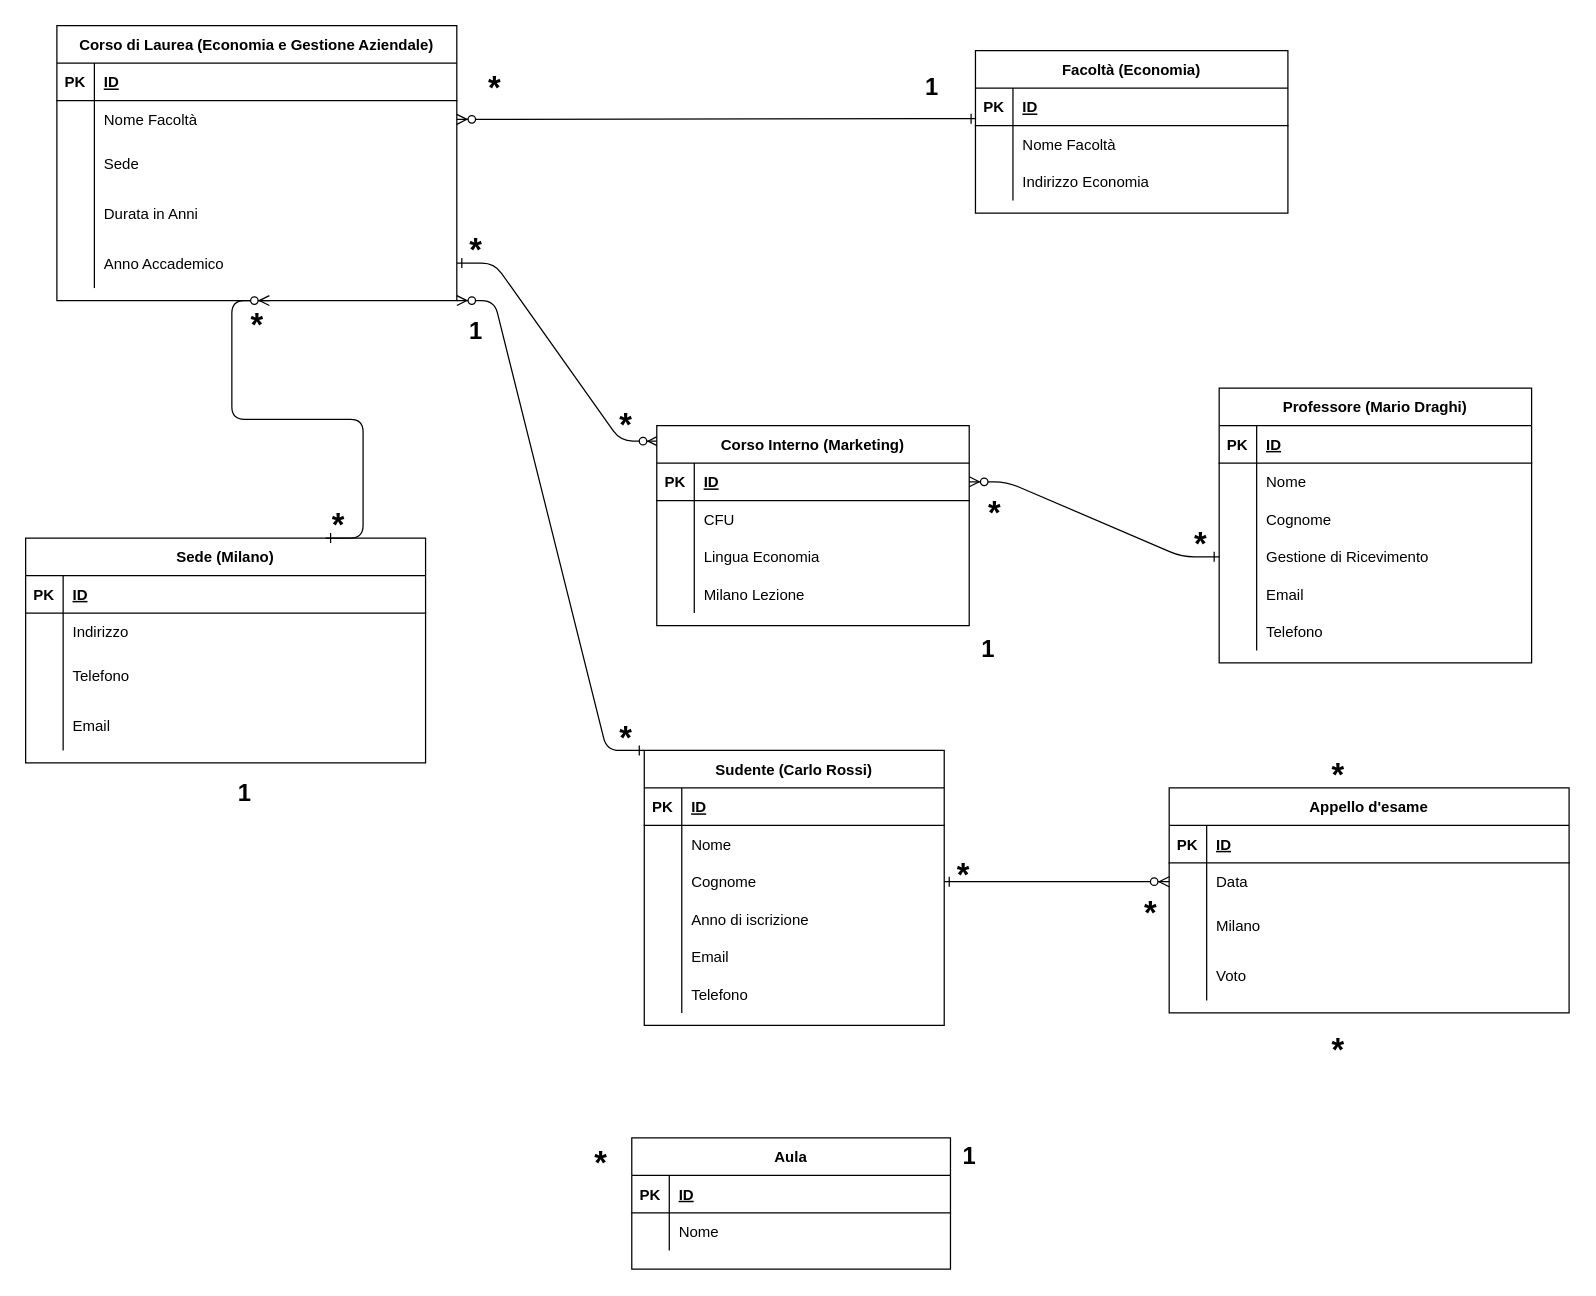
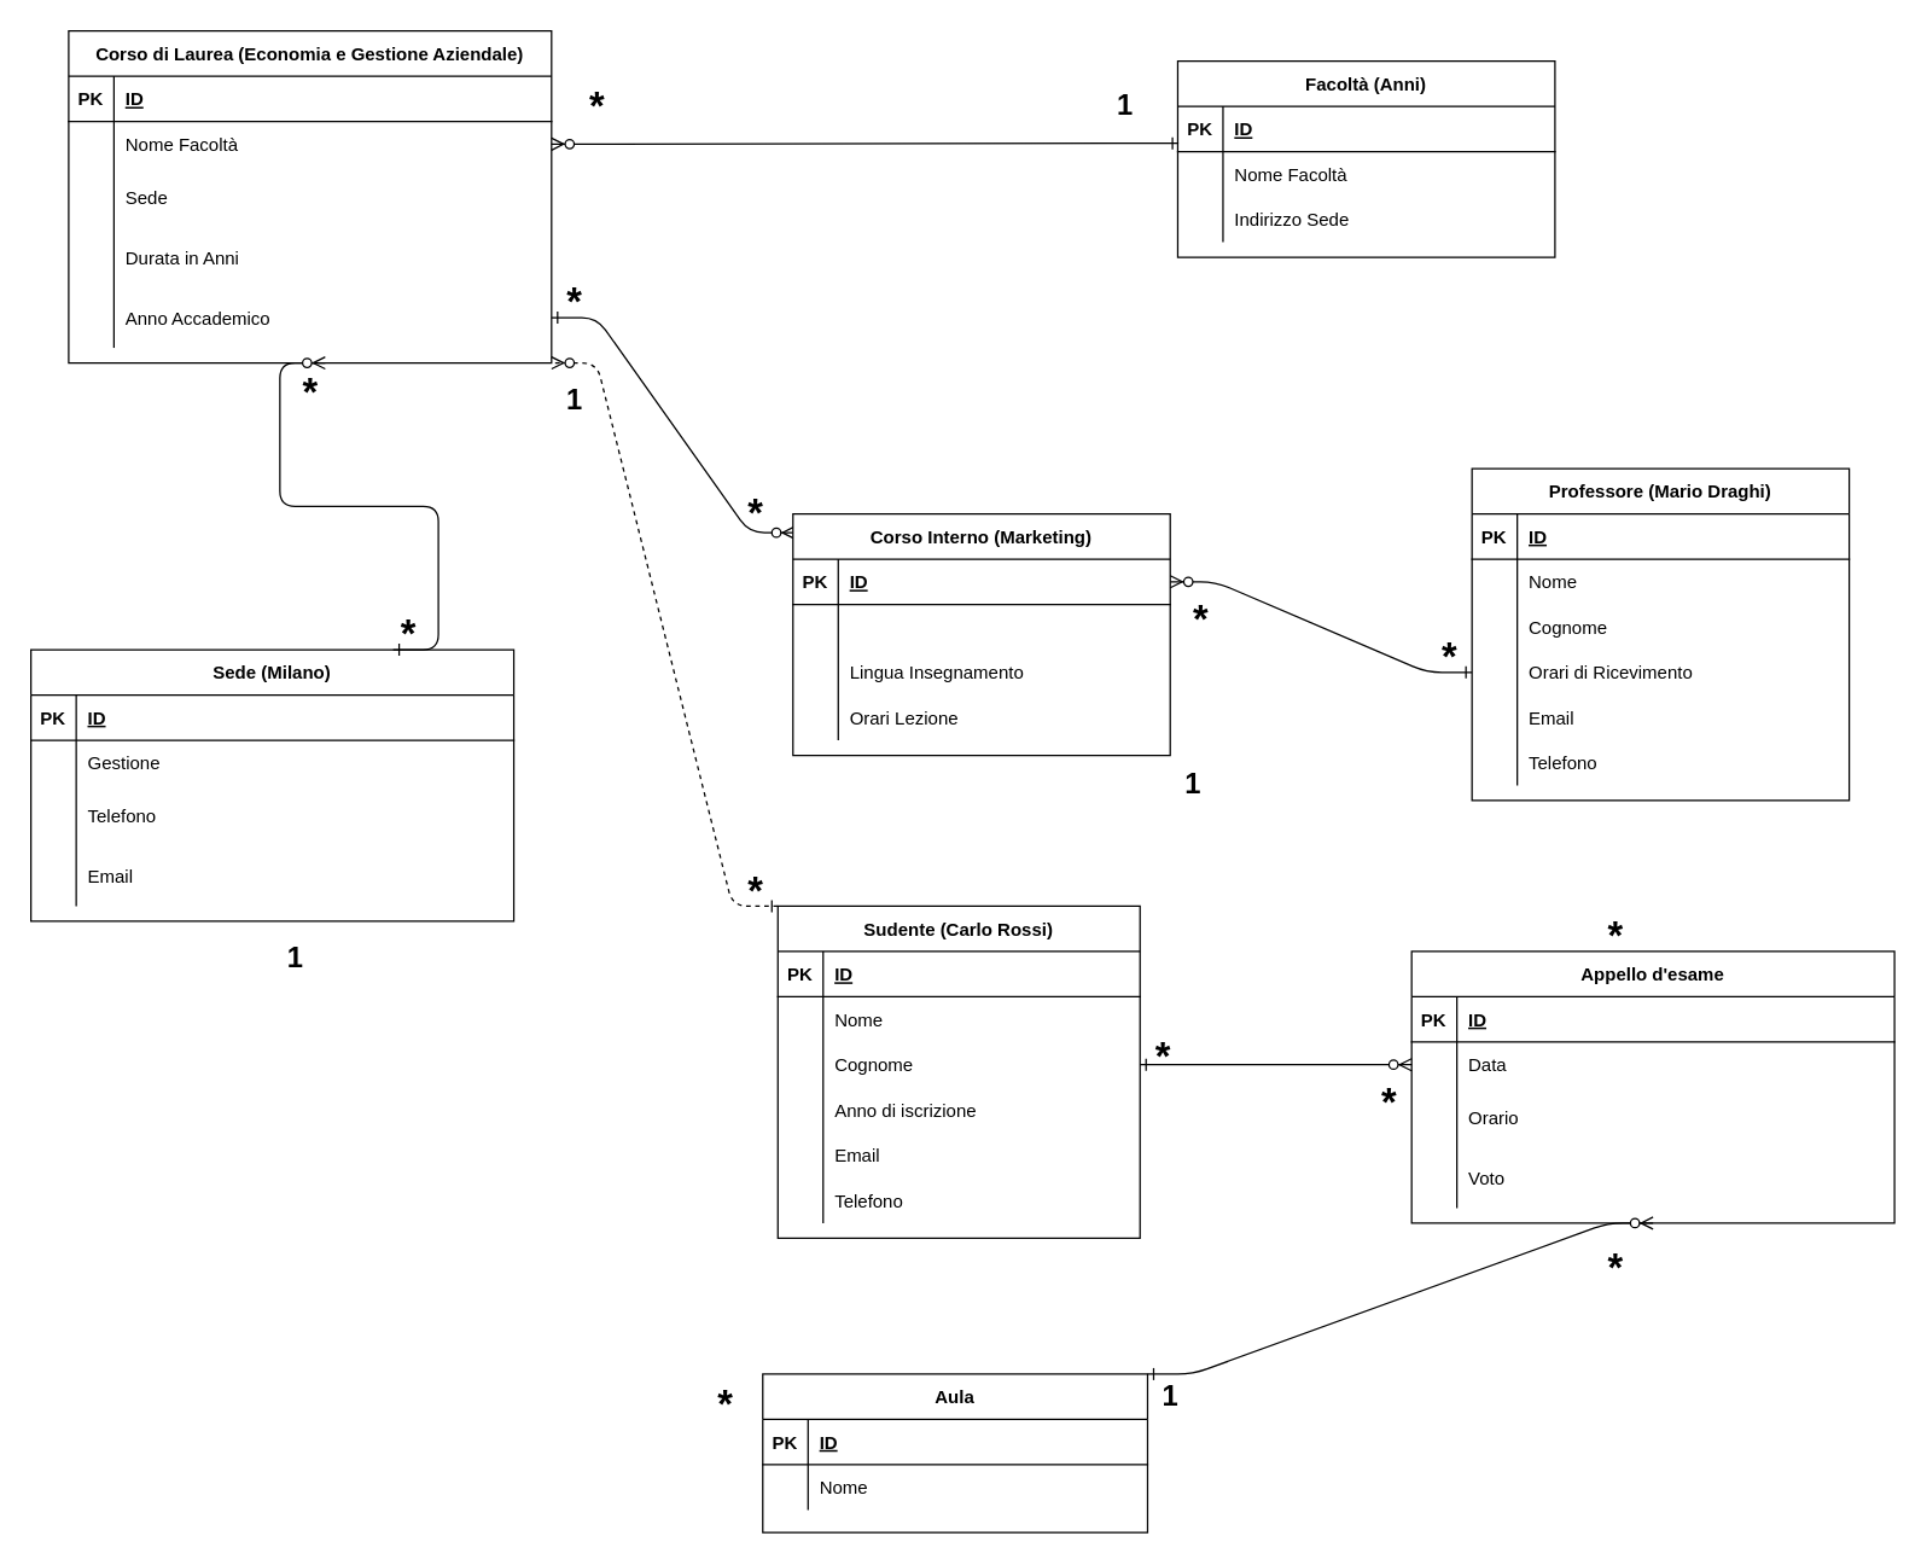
- <mxCell id="55" value="Facoltà (Economia)" style="shape=table;startSize=30;container=1;collapsible=1;childLayout=tableLayout;fixedRows=1;rowLines=0;fontStyle=1;align=center;resizeLast=1;" vertex="1" parent="1"><mxGeometry x="780" y="40" width="250" height="130" as="geometry" /></mxCell>
+ <mxCell id="55" value="Facoltà (Anni)" style="shape=table;startSize=30;container=1;collapsible=1;childLayout=tableLayout;fixedRows=1;rowLines=0;fontStyle=1;align=center;resizeLast=1;" vertex="1" parent="1"><mxGeometry x="780" y="40" width="250" height="130" as="geometry" /></mxCell>
- <mxCell id="64" value="Indirizzo Economia" style="shape=partialRectangle;overflow=hidden;connectable=0;fillColor=none;top=0;left=0;bottom=0;right=0;align=left;spacingLeft=6;" vertex="1" parent="62"><mxGeometry x="30" width="220" height="30" as="geometry"><mxRectangle width="220" height="30" as="alternateBounds" /></mxGeometry></mxCell>
+ <mxCell id="64" value="Indirizzo Sede" style="shape=partialRectangle;overflow=hidden;connectable=0;fillColor=none;top=0;left=0;bottom=0;right=0;align=left;spacingLeft=6;" vertex="1" parent="62"><mxGeometry x="30" width="220" height="30" as="geometry"><mxRectangle width="220" height="30" as="alternateBounds" /></mxGeometry></mxCell>
- <mxCell id="10" value="CFU" style="shape=partialRectangle;overflow=hidden;connectable=0;fillColor=none;top=0;left=0;bottom=0;right=0;align=left;spacingLeft=6;" parent="8" vertex="1"><mxGeometry x="30" width="220" height="30" as="geometry"><mxRectangle width="220" height="30" as="alternateBounds" /></mxGeometry></mxCell>
- <mxCell id="107" value="" style="edgeStyle=entityRelationEdgeStyle;endArrow=ERzeroToMany;startArrow=ERone;endFill=1;startFill=0;exitX=0;exitY=0;exitDx=0;exitDy=0;entryX=1;entryY=1;entryDx=0;entryDy=0;" edge="1" parent="1" source="17" target="65"><mxGeometry width="100" height="100" relative="1" as="geometry"><mxPoint x="670" y="760" as="sourcePoint" /><mxPoint x="335" y="240" as="targetPoint" /></mxGeometry></mxCell>
+ <mxCell id="107" value="" style="edgeStyle=entityRelationEdgeStyle;endArrow=ERzeroToMany;startArrow=ERone;endFill=1;startFill=0;exitX=0;exitY=0;exitDx=0;exitDy=0;entryX=1;entryY=1;entryDx=0;entryDy=0;dashed=1;" edge="1" parent="1" source="17" target="65"><mxGeometry width="100" height="100" relative="1" as="geometry"><mxPoint x="670" y="760" as="sourcePoint" /><mxPoint x="335" y="240" as="targetPoint" /></mxGeometry></mxCell>
- <mxCell id="13" value="Lingua Economia" style="shape=partialRectangle;overflow=hidden;connectable=0;fillColor=none;top=0;left=0;bottom=0;right=0;align=left;spacingLeft=6;" vertex="1" parent="11"><mxGeometry x="30" width="220" height="30" as="geometry"><mxRectangle width="220" height="30" as="alternateBounds" /></mxGeometry></mxCell>
+ <mxCell id="13" value="Lingua Insegnamento" style="shape=partialRectangle;overflow=hidden;connectable=0;fillColor=none;top=0;left=0;bottom=0;right=0;align=left;spacingLeft=6;" vertex="1" parent="11"><mxGeometry x="30" width="220" height="30" as="geometry"><mxRectangle width="220" height="30" as="alternateBounds" /></mxGeometry></mxCell>
- <mxCell id="48" value="Gestione di Ricevimento" style="shape=partialRectangle;overflow=hidden;connectable=0;fillColor=none;top=0;left=0;bottom=0;right=0;align=left;spacingLeft=6;" vertex="1" parent="46"><mxGeometry x="30" width="220" height="30" as="geometry"><mxRectangle width="220" height="30" as="alternateBounds" /></mxGeometry></mxCell>
+ <mxCell id="48" value="Orari di Ricevimento" style="shape=partialRectangle;overflow=hidden;connectable=0;fillColor=none;top=0;left=0;bottom=0;right=0;align=left;spacingLeft=6;" vertex="1" parent="46"><mxGeometry x="30" width="220" height="30" as="geometry"><mxRectangle width="220" height="30" as="alternateBounds" /></mxGeometry></mxCell>
- <mxCell id="16" value="Milano Lezione" style="shape=partialRectangle;overflow=hidden;connectable=0;fillColor=none;top=0;left=0;bottom=0;right=0;align=left;spacingLeft=6;" vertex="1" parent="14"><mxGeometry x="30" width="220" height="30" as="geometry"><mxRectangle width="220" height="30" as="alternateBounds" /></mxGeometry></mxCell>
+ <mxCell id="16" value="Orari Lezione" style="shape=partialRectangle;overflow=hidden;connectable=0;fillColor=none;top=0;left=0;bottom=0;right=0;align=left;spacingLeft=6;" vertex="1" parent="14"><mxGeometry x="30" width="220" height="30" as="geometry"><mxRectangle width="220" height="30" as="alternateBounds" /></mxGeometry></mxCell>
- <mxCell id="87" value="Indirizzo" style="shape=partialRectangle;overflow=hidden;connectable=0;fillColor=none;top=0;left=0;bottom=0;right=0;align=left;spacingLeft=6;" vertex="1" parent="85"><mxGeometry x="30" width="290" height="30" as="geometry"><mxRectangle width="290" height="30" as="alternateBounds" /></mxGeometry></mxCell>
+ <mxCell id="87" value="Gestione" style="shape=partialRectangle;overflow=hidden;connectable=0;fillColor=none;top=0;left=0;bottom=0;right=0;align=left;spacingLeft=6;" vertex="1" parent="85"><mxGeometry x="30" width="290" height="30" as="geometry"><mxRectangle width="290" height="30" as="alternateBounds" /></mxGeometry></mxCell>
- <mxCell id="103" value="Milano" style="shape=partialRectangle;overflow=hidden;connectable=0;fillColor=none;top=0;left=0;bottom=0;right=0;align=left;spacingLeft=6;" vertex="1" parent="101"><mxGeometry x="30" width="290" height="40" as="geometry"><mxRectangle width="290" height="40" as="alternateBounds" /></mxGeometry></mxCell>
+ <mxCell id="103" value="Orario" style="shape=partialRectangle;overflow=hidden;connectable=0;fillColor=none;top=0;left=0;bottom=0;right=0;align=left;spacingLeft=6;" vertex="1" parent="101"><mxGeometry x="30" width="290" height="40" as="geometry"><mxRectangle width="290" height="40" as="alternateBounds" /></mxGeometry></mxCell>
+ <mxCell id="111" value="" style="edgeStyle=entityRelationEdgeStyle;endArrow=ERzeroToMany;startArrow=ERone;endFill=1;startFill=0;exitX=1;exitY=0;exitDx=0;exitDy=0;entryX=0.5;entryY=1;entryDx=0;entryDy=0;" edge="1" parent="1" source="127" target="94"><mxGeometry width="100" height="100" relative="1" as="geometry"><mxPoint x="755" y="970" as="sourcePoint" /><mxPoint x="880" y="755" as="targetPoint" /></mxGeometry></mxCell>
